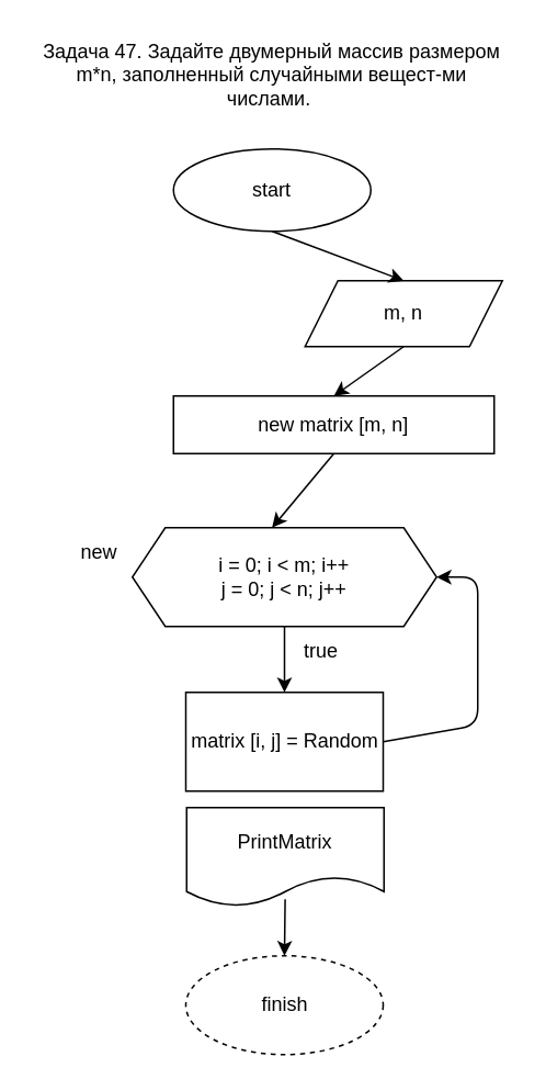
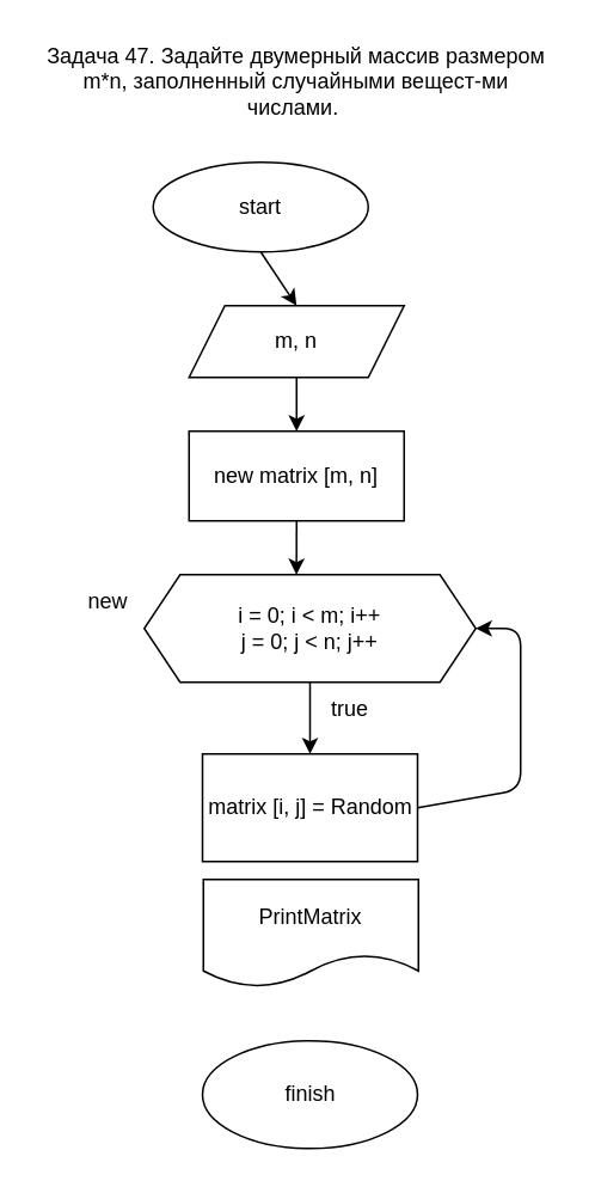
- <mxCell id="3" value="start" style="ellipse;whiteSpace=wrap;html=1;" vertex="1" parent="1"><mxGeometry x="105" y="90" width="120" height="50" as="geometry" /></mxCell>
+ <mxCell id="3" value="start" style="ellipse;whiteSpace=wrap;html=1;" vertex="1" parent="1"><mxGeometry x="85" y="90" width="120" height="50" as="geometry" /></mxCell>
- <mxCell id="4" value="m, n" style="shape=parallelogram;perimeter=parallelogramPerimeter;whiteSpace=wrap;html=1;fixedSize=1;" vertex="1" parent="1"><mxGeometry x="185" y="170" width="120" height="40" as="geometry" /></mxCell>
+ <mxCell id="4" value="m, n" style="shape=parallelogram;perimeter=parallelogramPerimeter;whiteSpace=wrap;html=1;fixedSize=1;" vertex="1" parent="1"><mxGeometry x="105" y="170" width="120" height="40" as="geometry" /></mxCell>
- <mxCell id="5" value="new matrix [m, n]" style="rounded=0;whiteSpace=wrap;html=1;" vertex="1" parent="1"><mxGeometry x="105" y="240" width="195" height="35" as="geometry" /></mxCell>
+ <mxCell id="5" value="new matrix [m, n]" style="rounded=0;whiteSpace=wrap;html=1;" vertex="1" parent="1"><mxGeometry x="105" y="240" width="120" height="50" as="geometry" /></mxCell>
- <mxCell id="15" value="" style="endArrow=classic;html=1;entryX=0.5;entryY=0;entryDx=0;entryDy=0;exitX=0.499;exitY=0.927;exitDx=0;exitDy=0;exitPerimeter=0;" edge="1" parent="1" source="8" target="9"><mxGeometry width="50" height="50" relative="1" as="geometry"><mxPoint x="290" y="520" as="sourcePoint" /><mxPoint x="340" y="470" as="targetPoint" /></mxGeometry></mxCell>
- <mxCell id="9" value="finish" style="ellipse;whiteSpace=wrap;html=1;dashed=1;" vertex="1" parent="1"><mxGeometry x="112.5" y="580" width="120" height="60" as="geometry" /></mxCell>
+ <mxCell id="9" value="finish" style="ellipse;whiteSpace=wrap;html=1;" vertex="1" parent="1"><mxGeometry x="112.5" y="580" width="120" height="60" as="geometry" /></mxCell>
